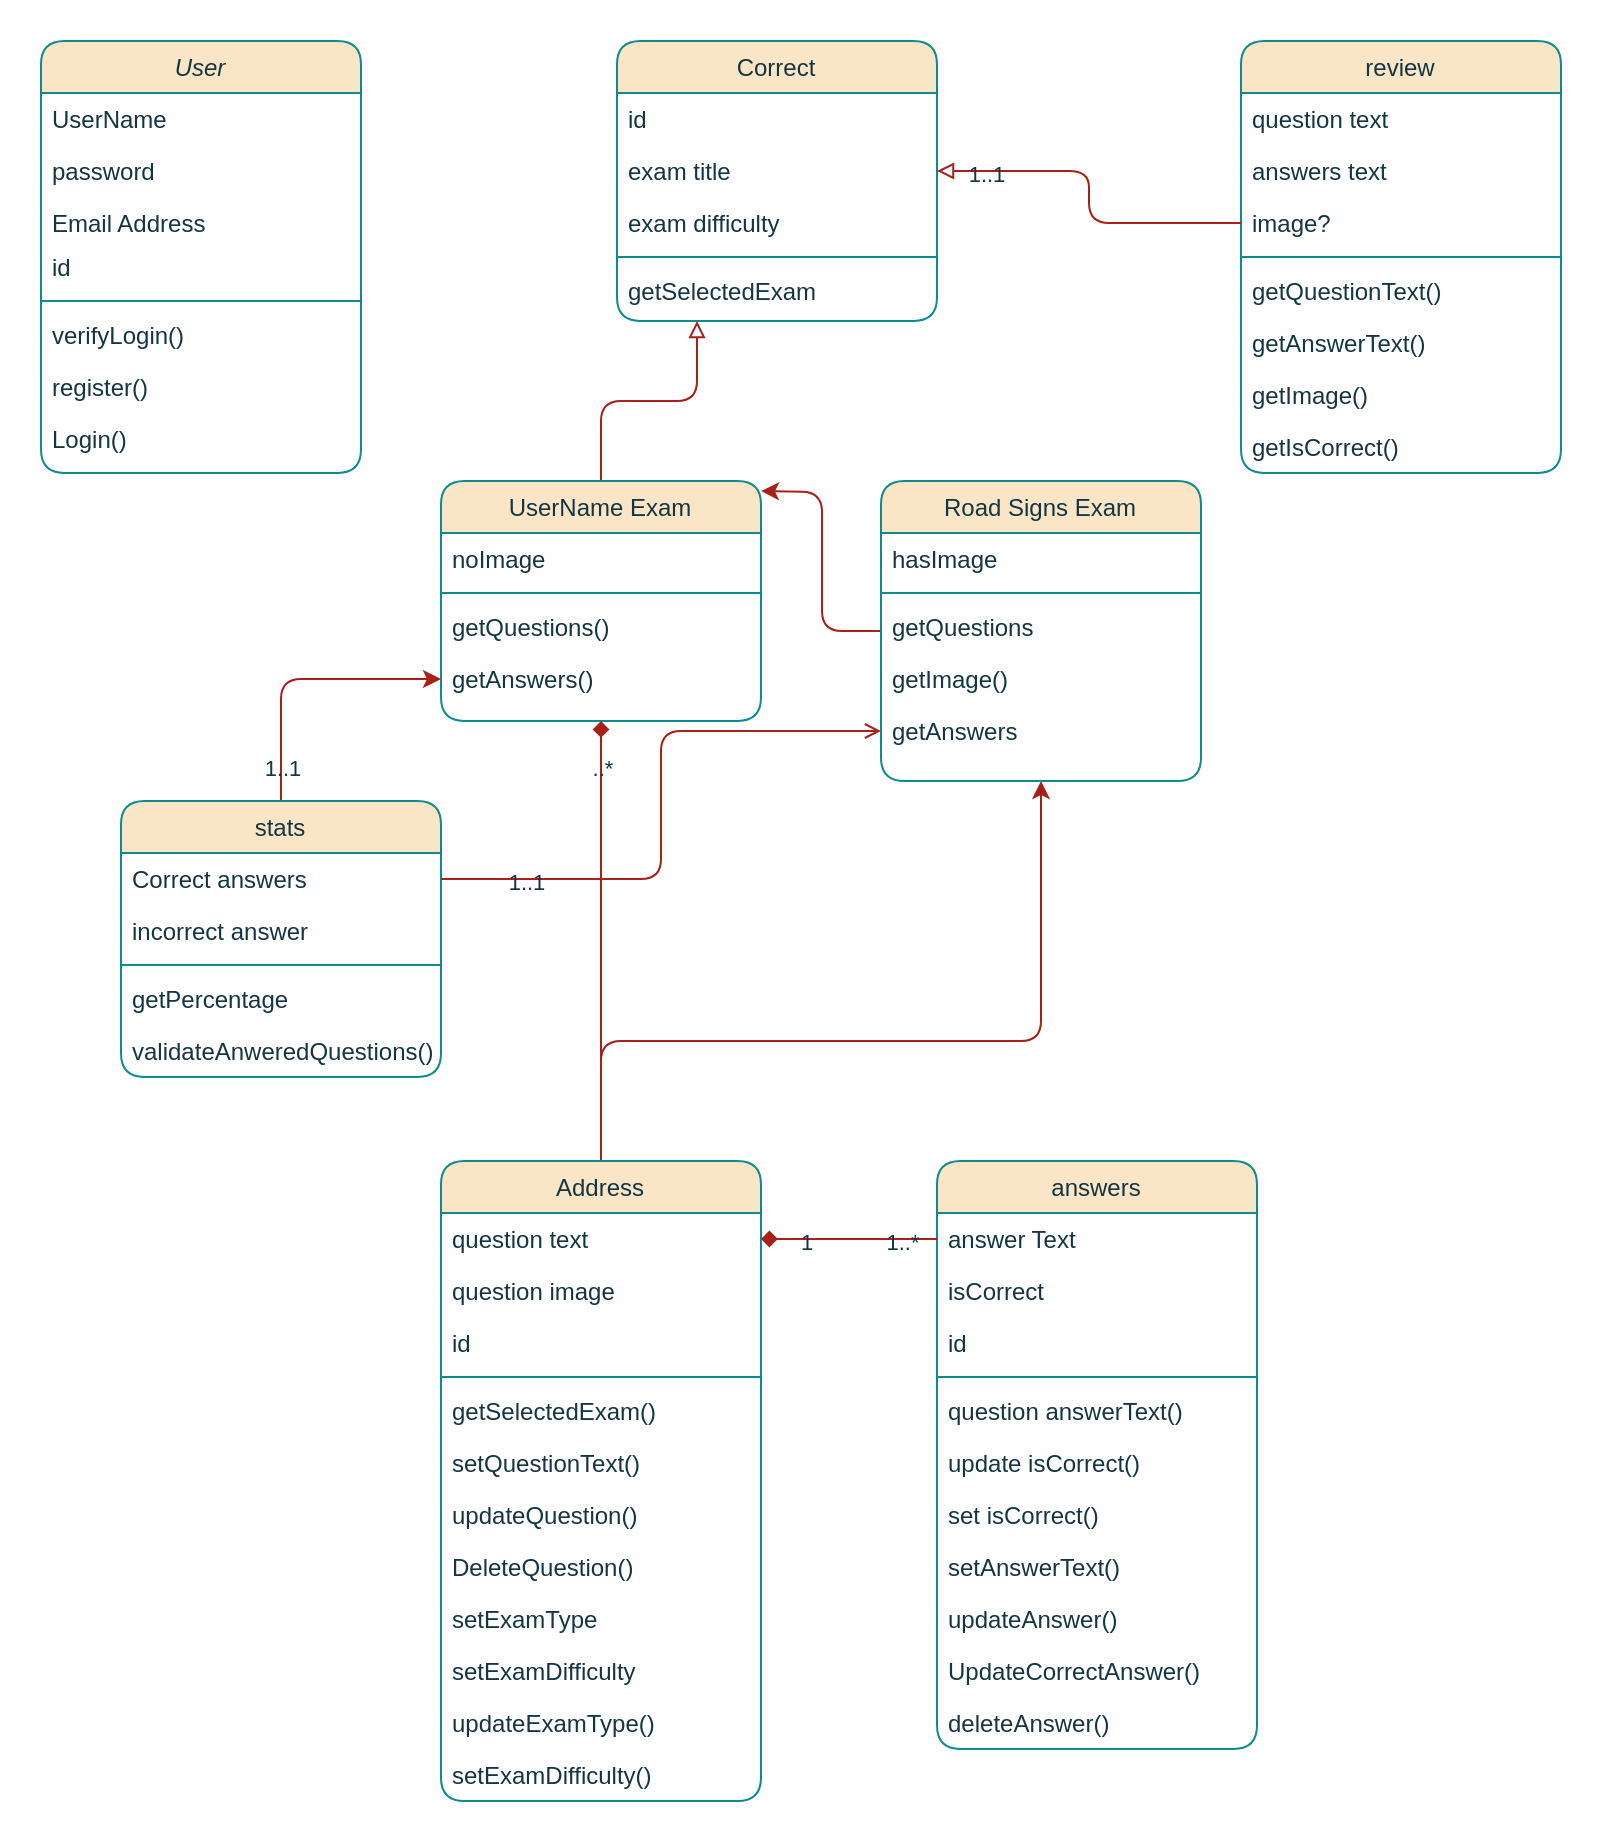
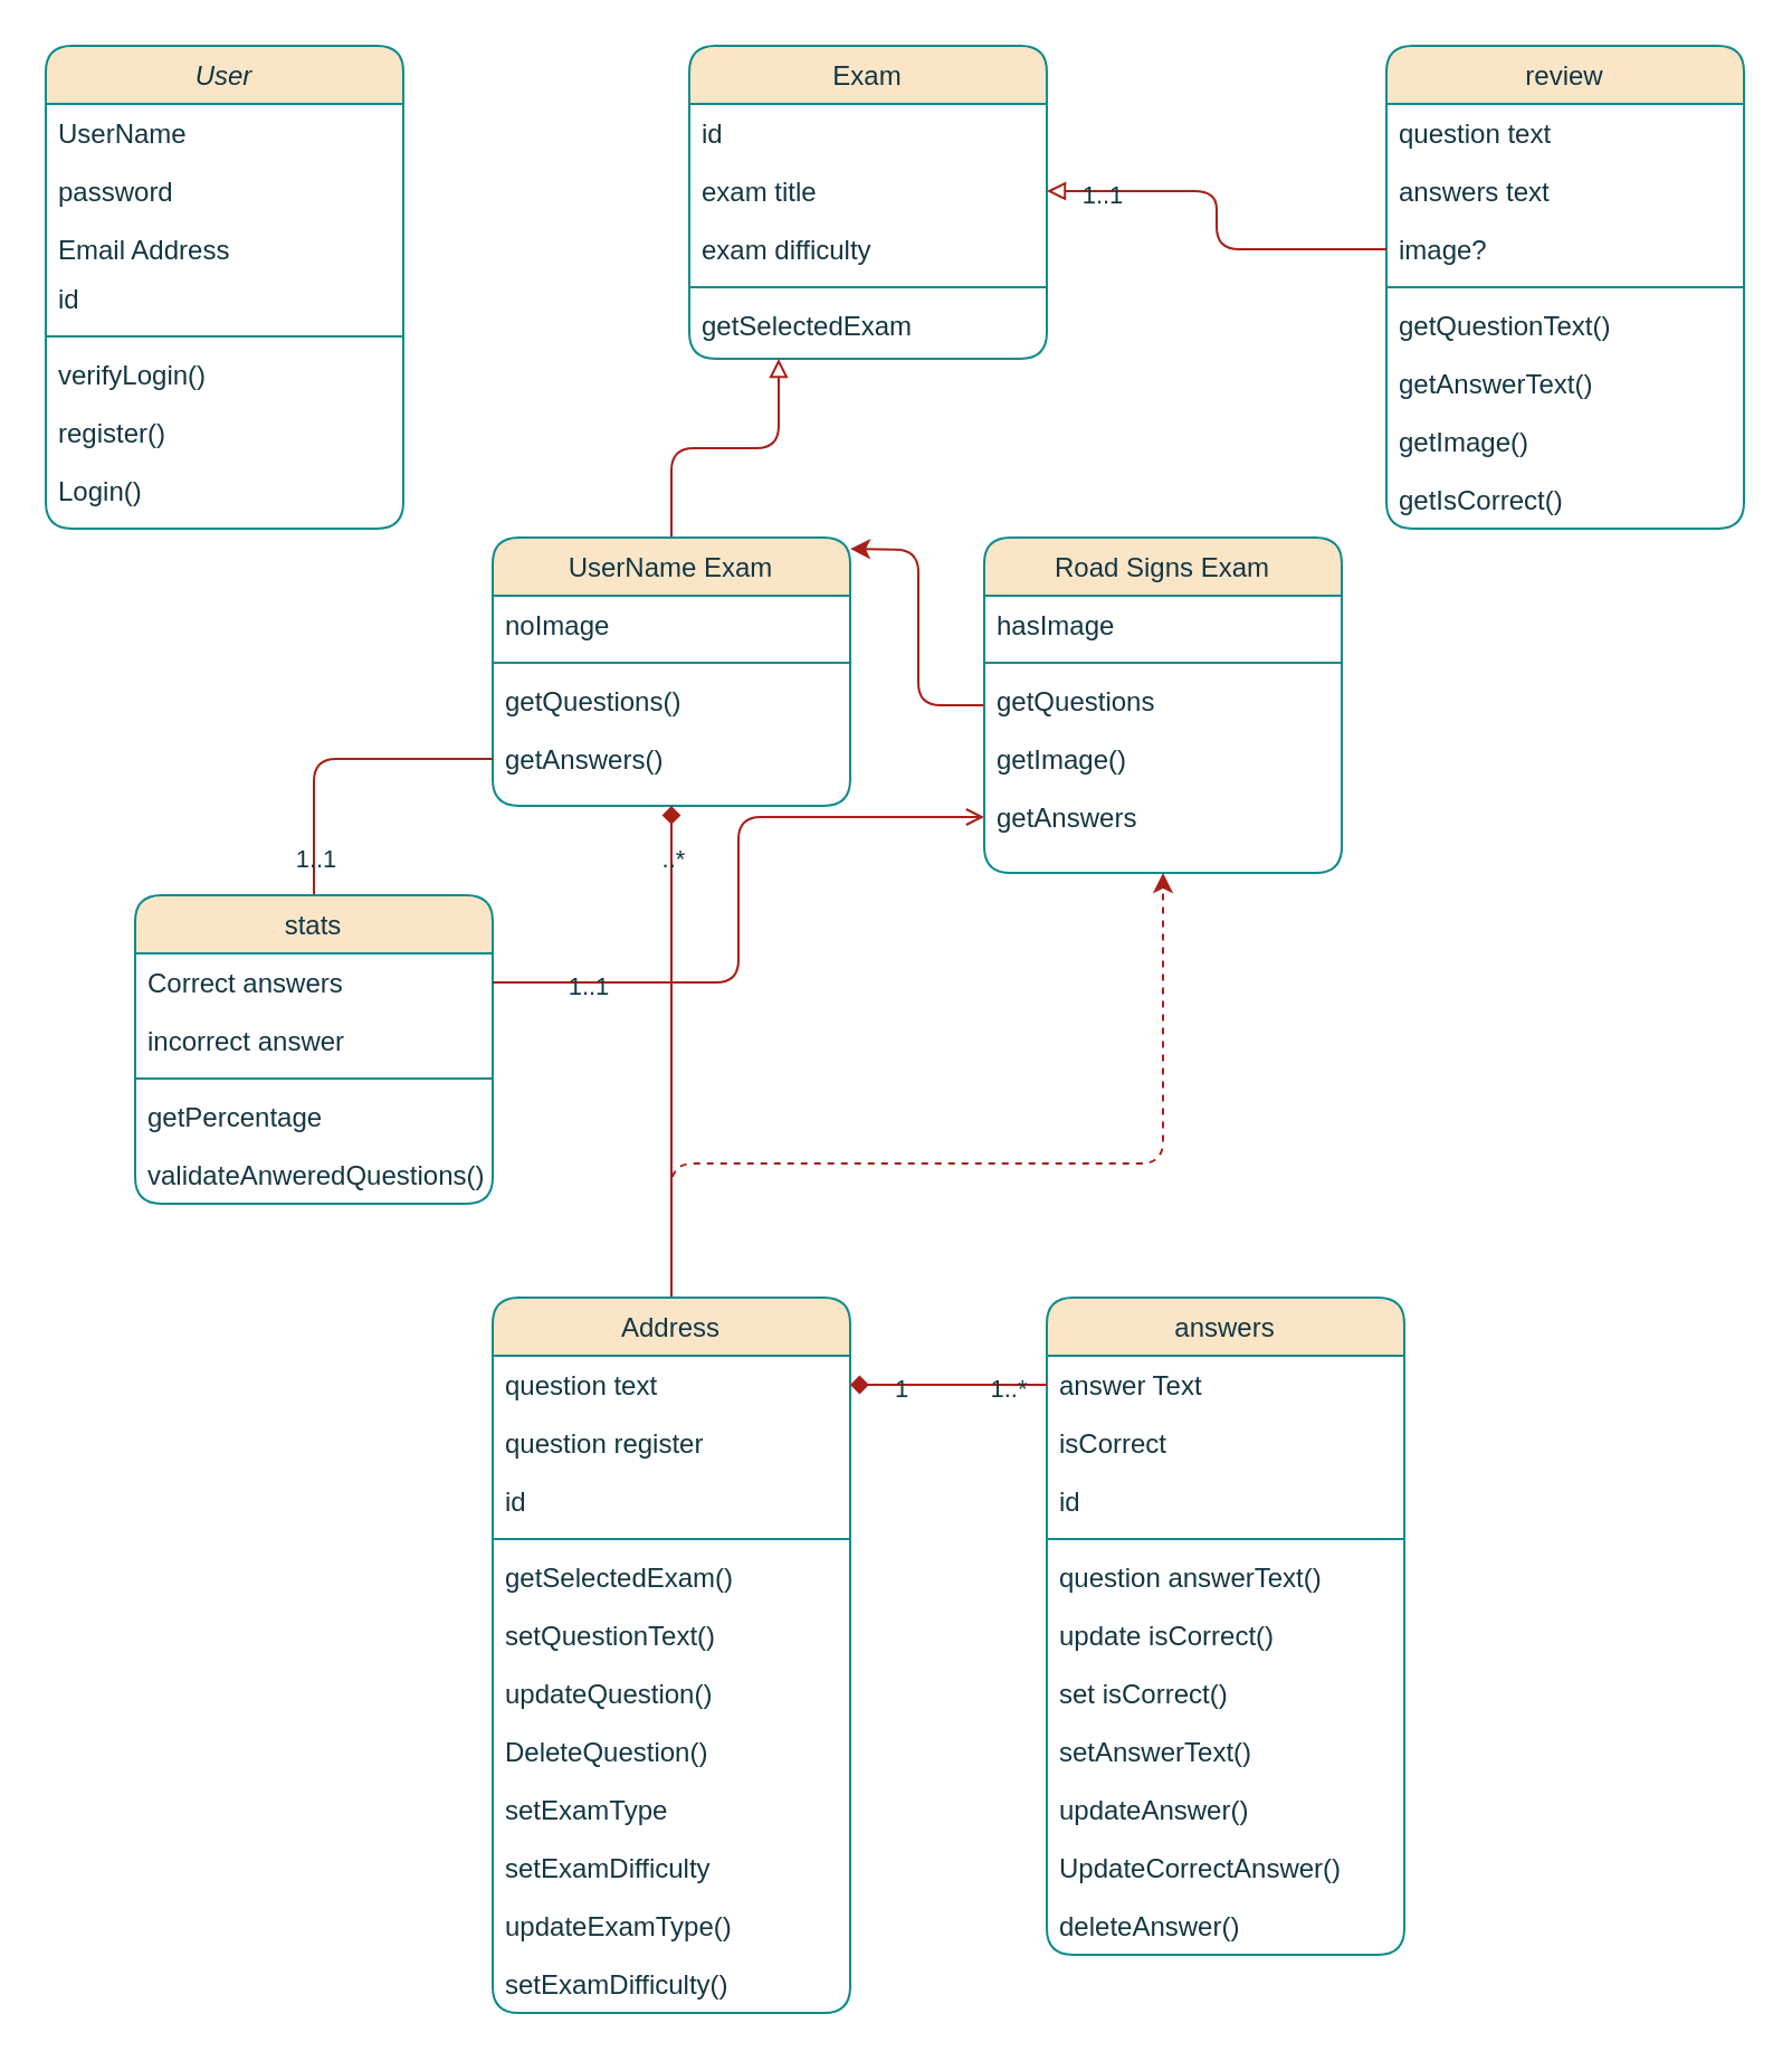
- <mxCell id="11" value="Correct" style="swimlane;fontStyle=0;align=center;verticalAlign=top;childLayout=stackLayout;horizontal=1;startSize=26;horizontalStack=0;resizeParent=1;resizeLast=0;collapsible=1;marginBottom=0;rounded=1;shadow=0;strokeWidth=1;labelBackgroundColor=none;fillColor=#FAE5C7;strokeColor=#0F8B8D;fontColor=#143642;" parent="1" vertex="1"><mxGeometry x="308" width="160" height="140" as="geometry" y="20"><mxRectangle x="550" y="140" width="160" height="26" as="alternateBounds" /></mxGeometry></mxCell>
+ <mxCell id="11" value="Exam" style="swimlane;fontStyle=0;align=center;verticalAlign=top;childLayout=stackLayout;horizontal=1;startSize=26;horizontalStack=0;resizeParent=1;resizeLast=0;collapsible=1;marginBottom=0;rounded=1;shadow=0;strokeWidth=1;labelBackgroundColor=none;fillColor=#FAE5C7;strokeColor=#0F8B8D;fontColor=#143642;" parent="1" vertex="1"><mxGeometry x="308" width="160" height="140" as="geometry" y="20"><mxRectangle x="550" y="140" width="160" height="26" as="alternateBounds" /></mxGeometry></mxCell>
- <mxCell id="54" style="edgeStyle=orthogonalEdgeStyle;rounded=1;orthogonalLoop=1;jettySize=auto;html=1;entryX=0;entryY=0.5;entryDx=0;entryDy=0;labelBackgroundColor=none;strokeColor=#A8201A;fontColor=default;" edge="1" parent="1" source="56" target="22"><mxGeometry relative="1" as="geometry" /></mxCell>
+ <mxCell id="54" style="edgeStyle=orthogonalEdgeStyle;rounded=1;orthogonalLoop=1;jettySize=auto;html=1;entryX=0;entryY=0.5;entryDx=0;entryDy=0;labelBackgroundColor=none;strokeColor=#A8201A;fontColor=default;endArrow=none;" edge="1" parent="1" source="56" target="22"><mxGeometry relative="1" as="geometry" /></mxCell>
- <mxCell id="25" style="edgeStyle=orthogonalEdgeStyle;rounded=1;orthogonalLoop=1;jettySize=auto;html=1;entryX=0.5;entryY=1;entryDx=0;entryDy=0;strokeColor=#A8201A;fontColor=default;fillColor=#FAE5C7;labelBackgroundColor=none;" edge="1" parent="1" source="26" target="74"><mxGeometry relative="1" as="geometry"><Array as="points"><mxPoint x="300" y="520" /><mxPoint x="520" y="520" /></Array></mxGeometry></mxCell>
+ <mxCell id="25" style="edgeStyle=orthogonalEdgeStyle;rounded=1;orthogonalLoop=1;jettySize=auto;html=1;entryX=0.5;entryY=1;entryDx=0;entryDy=0;strokeColor=#A8201A;fontColor=default;fillColor=#FAE5C7;labelBackgroundColor=none;dashed=1;" edge="1" parent="1" source="26" target="74"><mxGeometry relative="1" as="geometry"><Array as="points"><mxPoint x="300" y="520" /><mxPoint x="520" y="520" /></Array></mxGeometry></mxCell>
- <mxCell id="28" value="question image&#10;" style="text;align=left;verticalAlign=top;spacingLeft=4;spacingRight=4;overflow=hidden;rotatable=0;points=[[0,0.5],[1,0.5]];portConstraint=eastwest;rounded=1;shadow=0;html=0;labelBackgroundColor=none;fontColor=#143642;" vertex="1" parent="26"><mxGeometry y="52" width="160" height="26" as="geometry" /></mxCell>
+ <mxCell id="28" value="question register&#10;" style="text;align=left;verticalAlign=top;spacingLeft=4;spacingRight=4;overflow=hidden;rotatable=0;points=[[0,0.5],[1,0.5]];portConstraint=eastwest;rounded=1;shadow=0;html=0;labelBackgroundColor=none;fontColor=#143642;" vertex="1" parent="26"><mxGeometry y="52" width="160" height="26" as="geometry" /></mxCell>
